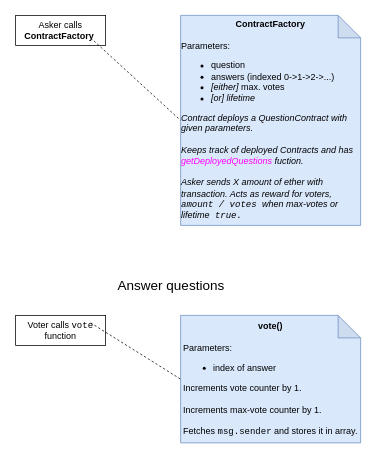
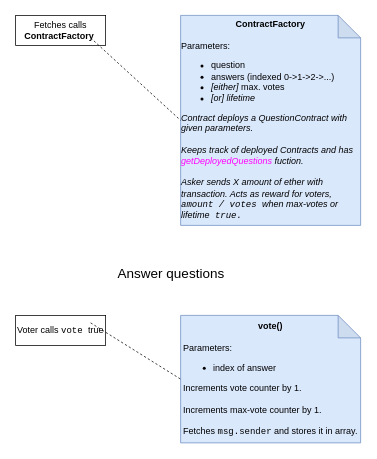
- <mxCell id="2" value="Asker calls &lt;b&gt;ContractFactory&lt;/b&gt;&amp;nbsp;" style="rounded=0;whiteSpace=wrap;html=1;" vertex="1" parent="1"><mxGeometry x="20" y="20" width="120" height="40" as="geometry" /></mxCell>
+ <mxCell id="2" value="Fetches calls &lt;b&gt;ContractFactory&lt;/b&gt;&amp;nbsp;" style="rounded=0;whiteSpace=wrap;html=1;" vertex="1" parent="1"><mxGeometry x="20" y="20" width="120" height="40" as="geometry" /></mxCell>
- <mxCell id="5" value="&lt;font style=&quot;font-size: 18px&quot;&gt;Answer questions&lt;/font&gt;" style="text;html=1;strokeColor=none;fillColor=none;align=center;verticalAlign=middle;whiteSpace=wrap;rounded=0;" vertex="1" parent="1"><mxGeometry x="45" y="365" width="365" height="30" as="geometry" /></mxCell>
+ <mxCell id="5" value="&lt;font style=&quot;font-size: 18px&quot;&gt;Answer questions&lt;/font&gt;" style="text;html=1;strokeColor=none;fillColor=none;align=center;verticalAlign=middle;whiteSpace=wrap;rounded=0;" vertex="1" parent="1"><mxGeometry x="45" y="350" width="365" height="30" as="geometry" /></mxCell>
- <mxCell id="6" value="Voter calls &lt;font face=&quot;Courier New&quot;&gt;vote &lt;/font&gt;function" style="rounded=0;whiteSpace=wrap;html=1;" vertex="1" parent="1"><mxGeometry x="20" y="420" width="120" height="40" as="geometry" /></mxCell>
+ <mxCell id="6" value="Voter calls &lt;font face=&quot;Courier New&quot;&gt;vote &lt;/font&gt;true" style="rounded=0;whiteSpace=wrap;html=1;" vertex="1" parent="1"><mxGeometry x="20" y="420" width="120" height="40" as="geometry" /></mxCell>
